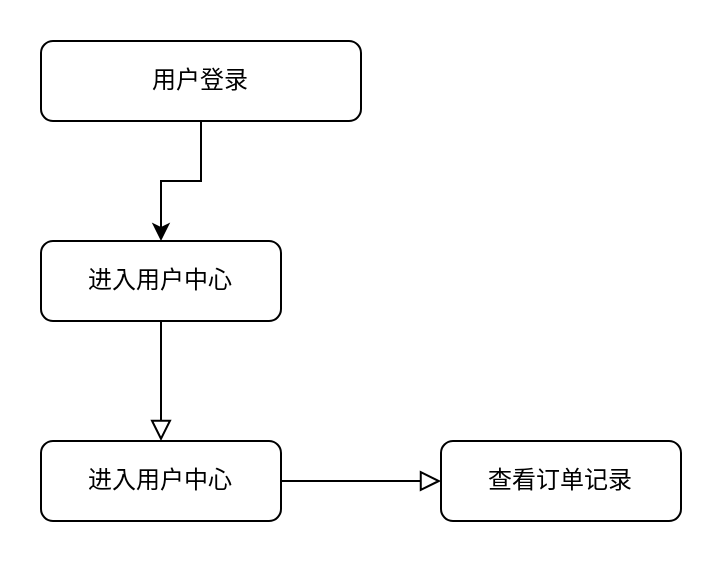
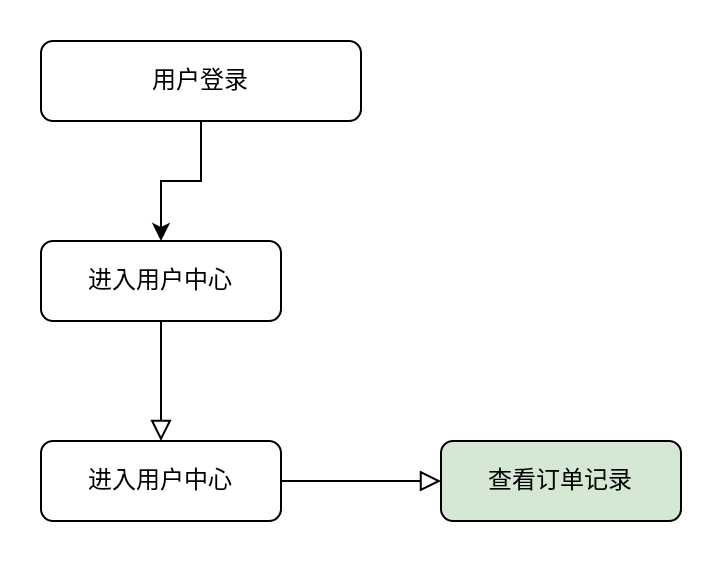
- <mxCell id="4" value="查看订单记录" style="rounded=1;whiteSpace=wrap;html=1;fontSize=12;glass=0;strokeWidth=1;shadow=0;" parent="1" vertex="1"><mxGeometry x="220" y="220" width="120" height="40" as="geometry" /></mxCell>
+ <mxCell id="4" value="查看订单记录" style="rounded=1;whiteSpace=wrap;html=1;fontSize=12;glass=0;strokeWidth=1;shadow=0;fillColor=#d5e8d4;" parent="1" vertex="1"><mxGeometry x="220" y="220" width="120" height="40" as="geometry" /></mxCell>
